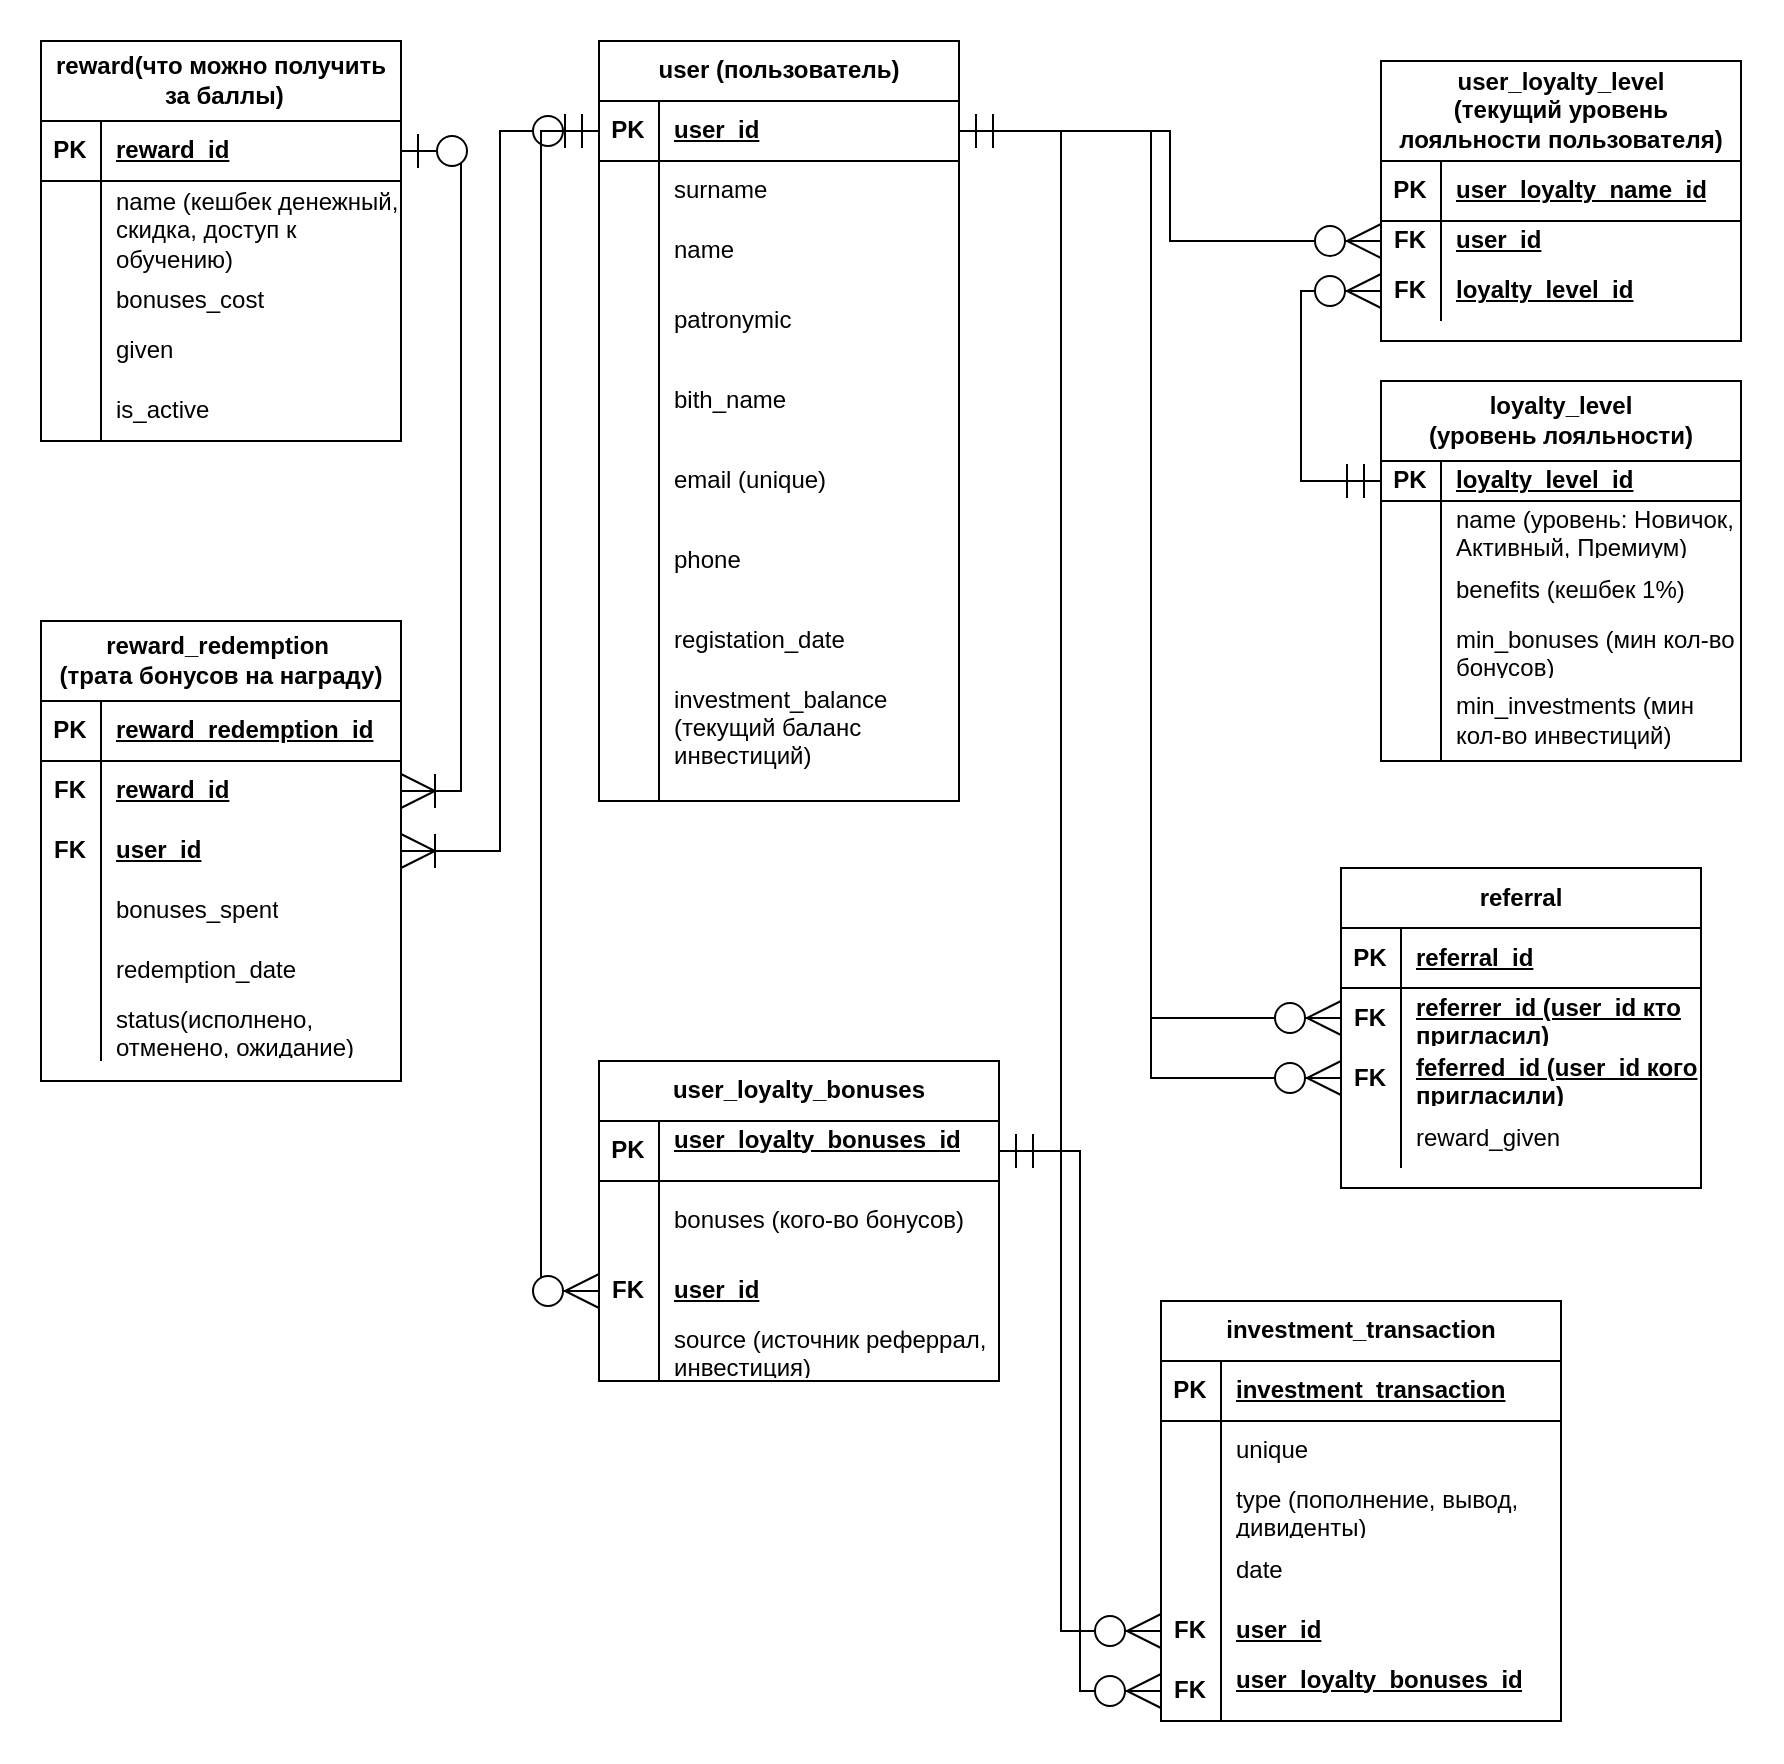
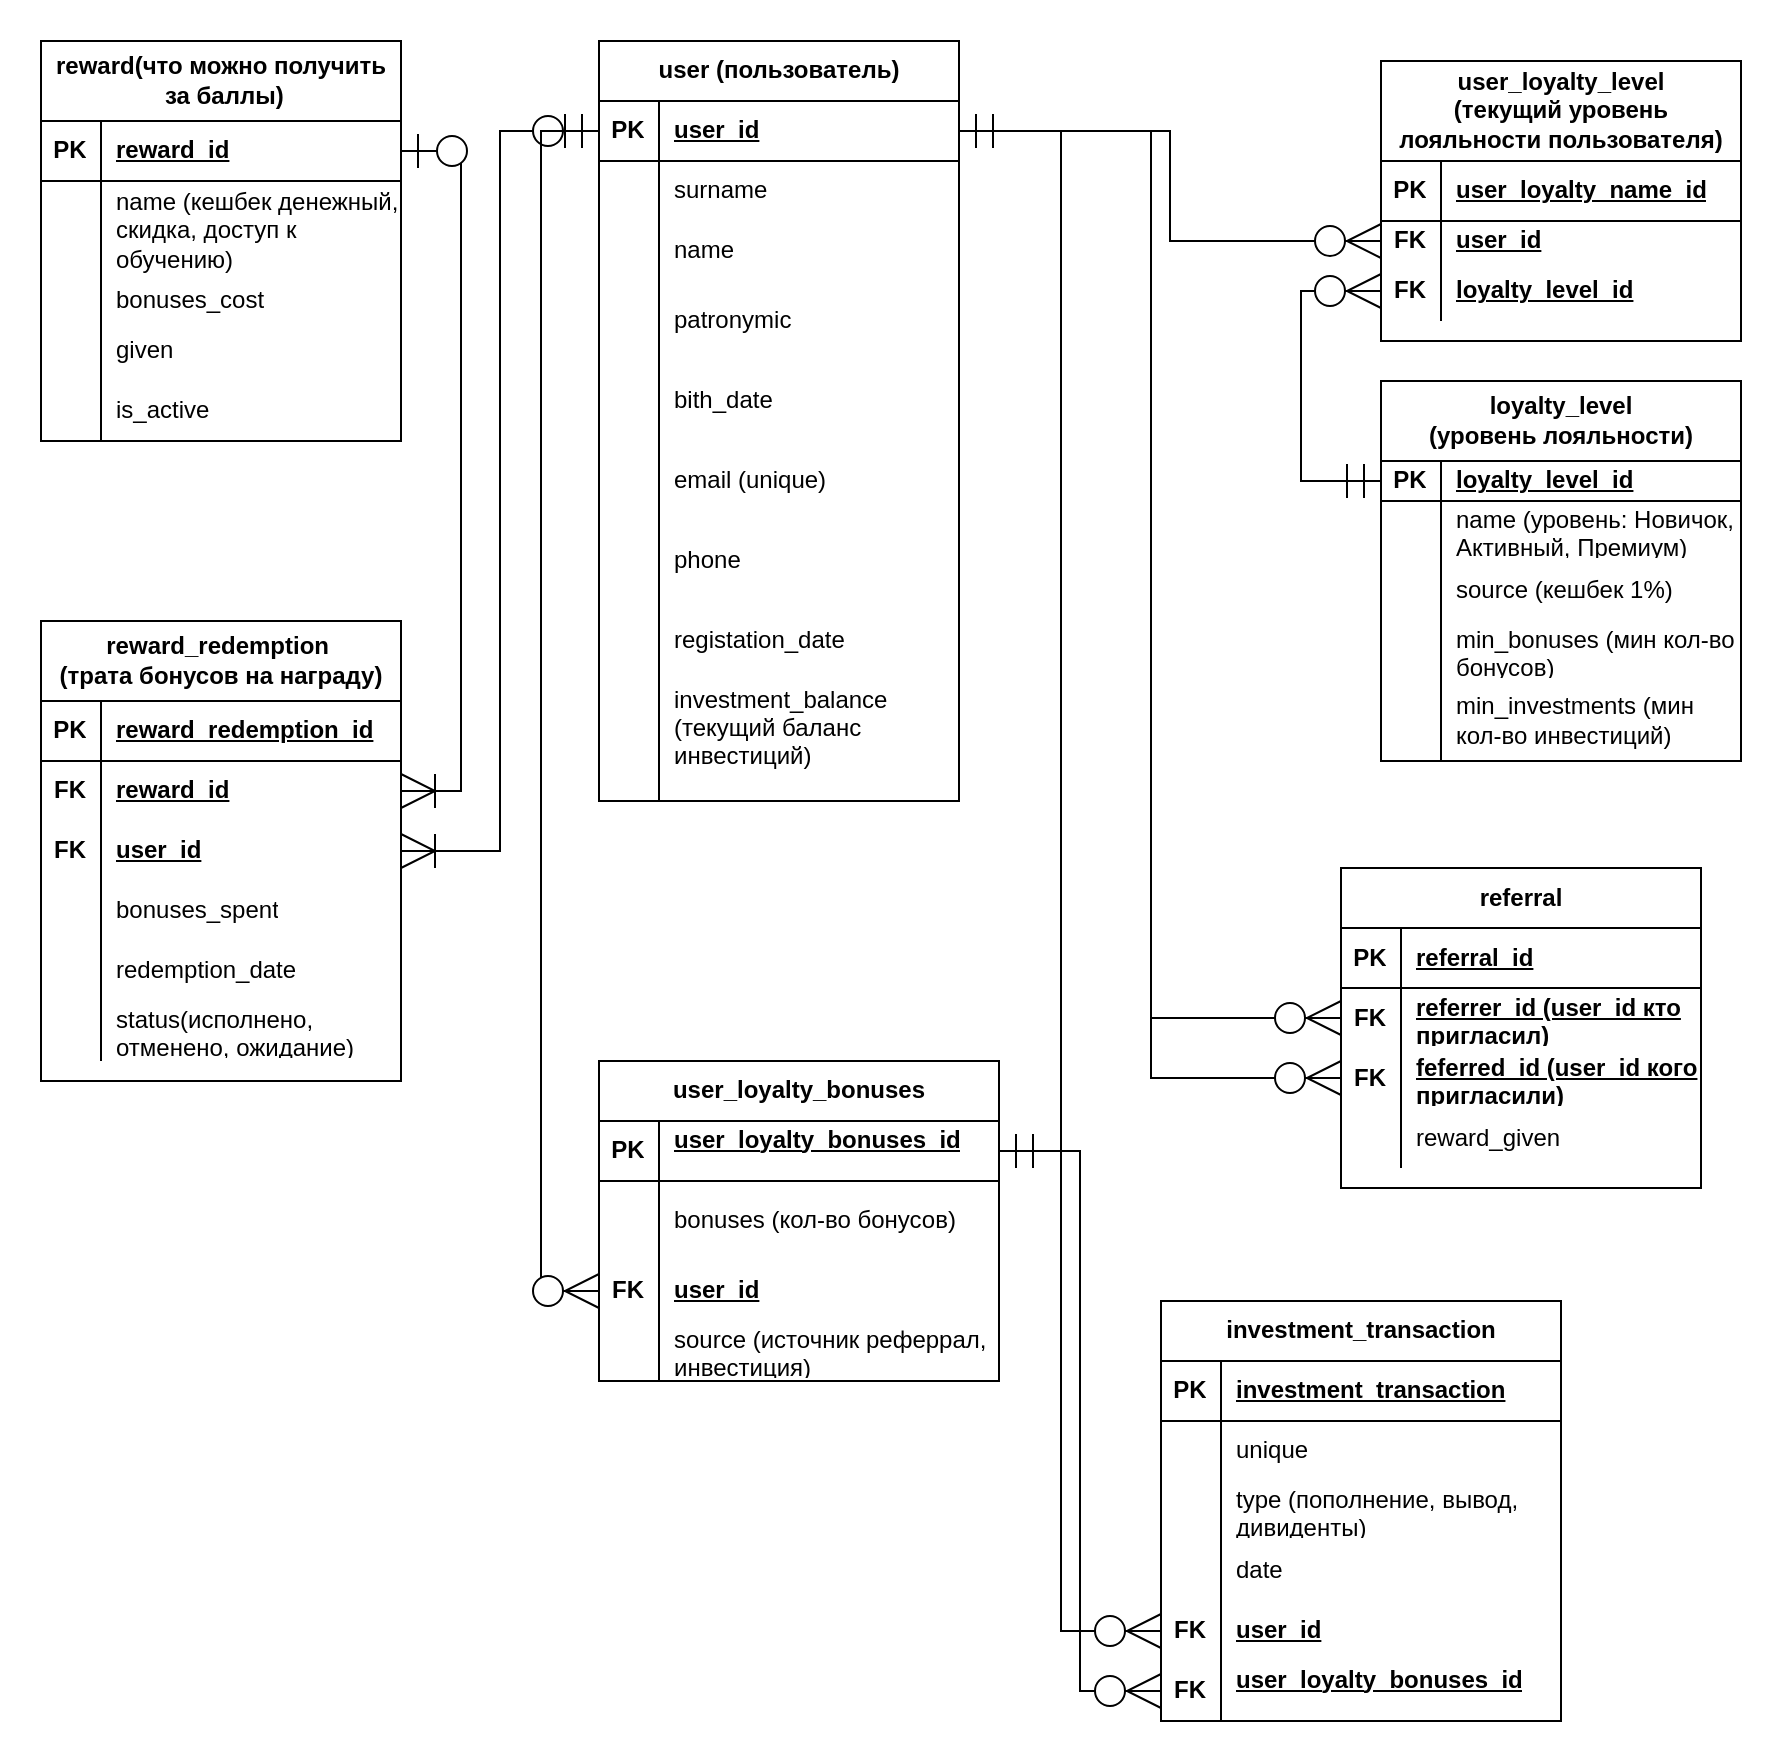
- <mxCell id="17" value="bith_name" style="shape=partialRectangle;connectable=0;fillColor=none;top=0;left=0;bottom=0;right=0;align=left;spacingLeft=6;overflow=hidden;whiteSpace=wrap;html=1;" vertex="1" parent="15"><mxGeometry x="30" width="150" height="40" as="geometry"><mxRectangle width="150" height="40" as="alternateBounds" /></mxGeometry></mxCell>
+ <mxCell id="17" value="bith_date" style="shape=partialRectangle;connectable=0;fillColor=none;top=0;left=0;bottom=0;right=0;align=left;spacingLeft=6;overflow=hidden;whiteSpace=wrap;html=1;" vertex="1" parent="15"><mxGeometry x="30" width="150" height="40" as="geometry"><mxRectangle width="150" height="40" as="alternateBounds" /></mxGeometry></mxCell>
- <mxCell id="39" value="benefits (кешбек 1%)" style="shape=partialRectangle;connectable=0;fillColor=none;top=0;left=0;bottom=0;right=0;align=left;spacingLeft=6;overflow=hidden;whiteSpace=wrap;html=1;" vertex="1" parent="37"><mxGeometry x="30" width="150" height="30" as="geometry"><mxRectangle width="150" height="30" as="alternateBounds" /></mxGeometry></mxCell>
+ <mxCell id="39" value="source (кешбек 1%)" style="shape=partialRectangle;connectable=0;fillColor=none;top=0;left=0;bottom=0;right=0;align=left;spacingLeft=6;overflow=hidden;whiteSpace=wrap;html=1;" vertex="1" parent="37"><mxGeometry x="30" width="150" height="30" as="geometry"><mxRectangle width="150" height="30" as="alternateBounds" /></mxGeometry></mxCell>
- <mxCell id="65" value="bonuses (кого-во бонусов)" style="shape=partialRectangle;connectable=0;fillColor=none;top=0;left=0;bottom=0;right=0;align=left;spacingLeft=6;overflow=hidden;whiteSpace=wrap;html=1;" vertex="1" parent="63"><mxGeometry x="30" width="170" height="40" as="geometry"><mxRectangle width="170" height="40" as="alternateBounds" /></mxGeometry></mxCell>
+ <mxCell id="65" value="bonuses (кол-во бонусов)" style="shape=partialRectangle;connectable=0;fillColor=none;top=0;left=0;bottom=0;right=0;align=left;spacingLeft=6;overflow=hidden;whiteSpace=wrap;html=1;" vertex="1" parent="63"><mxGeometry x="30" width="170" height="40" as="geometry"><mxRectangle width="170" height="40" as="alternateBounds" /></mxGeometry></mxCell>
